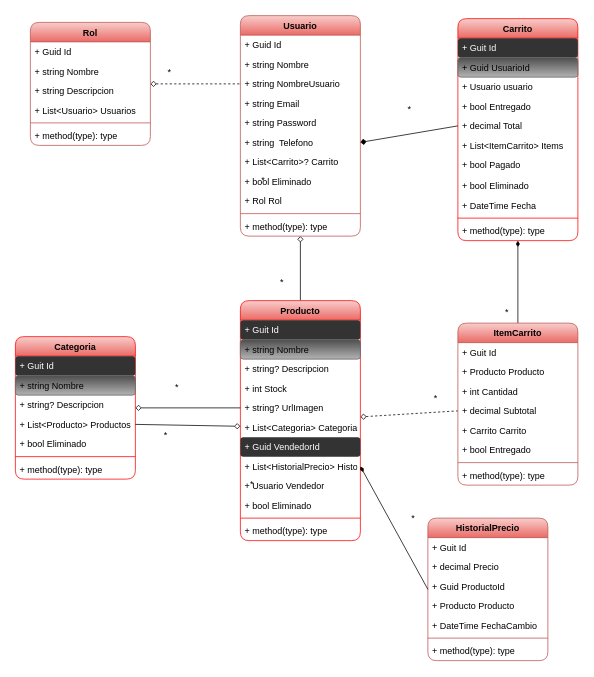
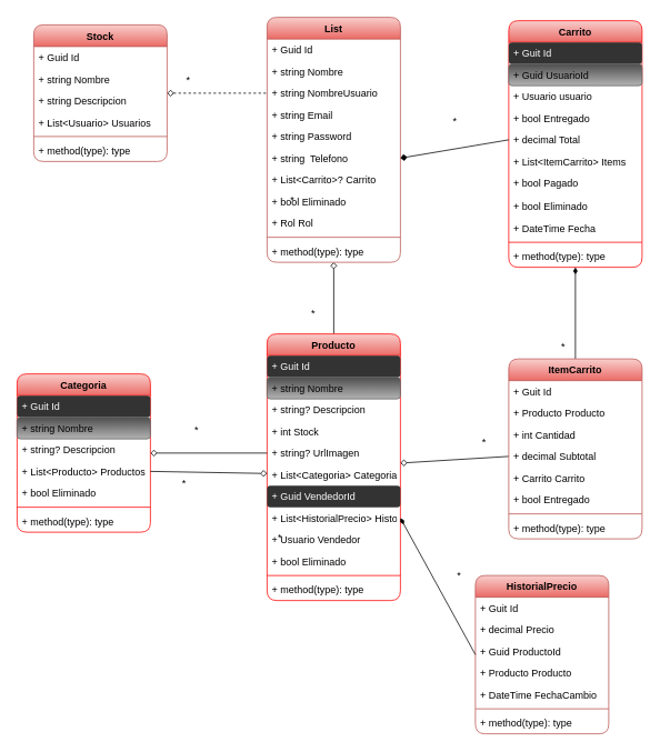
- <mxCell id="3" value="Usuario" style="swimlane;fontStyle=1;align=center;verticalAlign=middle;childLayout=stackLayout;horizontal=1;startSize=26;horizontalStack=0;resizeParent=1;resizeParentMax=0;resizeLast=0;collapsible=1;marginBottom=0;fillColor=#f8cecc;gradientColor=#ea6b66;strokeColor=#b85450;fontColor=#000000;rounded=1;" parent="1" vertex="1"><mxGeometry x="320" y="20" width="160" height="294" as="geometry"><mxRectangle x="180" y="40" width="100" height="30" as="alternateBounds" /></mxGeometry></mxCell>
+ <mxCell id="3" value="List" style="swimlane;fontStyle=1;align=center;verticalAlign=middle;childLayout=stackLayout;horizontal=1;startSize=26;horizontalStack=0;resizeParent=1;resizeParentMax=0;resizeLast=0;collapsible=1;marginBottom=0;fillColor=#f8cecc;gradientColor=#ea6b66;strokeColor=#b85450;fontColor=#000000;rounded=1;" parent="1" vertex="1"><mxGeometry x="320" y="20" width="160" height="294" as="geometry"><mxRectangle x="180" y="40" width="100" height="30" as="alternateBounds" /></mxGeometry></mxCell>
- <mxCell id="16" value="Rol" style="swimlane;fontStyle=1;align=center;verticalAlign=top;childLayout=stackLayout;horizontal=1;startSize=26;horizontalStack=0;resizeParent=1;resizeParentMax=0;resizeLast=0;collapsible=1;marginBottom=0;fillColor=#f8cecc;gradientColor=#ea6b66;strokeColor=#b85450;gradientDirection=south;fontColor=#000000;labelBackgroundColor=none;labelBorderColor=none;rounded=1;" parent="1" vertex="1"><mxGeometry x="40" y="29" width="160" height="164" as="geometry"><mxRectangle x="380" y="40" width="100" height="30" as="alternateBounds" /></mxGeometry></mxCell>
+ <mxCell id="16" value="Stock" style="swimlane;fontStyle=1;align=center;verticalAlign=top;childLayout=stackLayout;horizontal=1;startSize=26;horizontalStack=0;resizeParent=1;resizeParentMax=0;resizeLast=0;collapsible=1;marginBottom=0;fillColor=#f8cecc;gradientColor=#ea6b66;strokeColor=#b85450;gradientDirection=south;fontColor=#000000;labelBackgroundColor=none;labelBorderColor=none;rounded=1;" parent="1" vertex="1"><mxGeometry x="40" y="29" width="160" height="164" as="geometry"><mxRectangle x="380" y="40" width="100" height="30" as="alternateBounds" /></mxGeometry></mxCell>
- <mxCell id="31" style="edgeStyle=none;html=1;entryX=0;entryY=0.5;entryDx=0;entryDy=0;startArrow=diamond;startFill=0;endArrow=none;endFill=0;dashed=1;" edge="1" parent="1" source="32" target="76"><mxGeometry relative="1" as="geometry" /></mxCell>
+ <mxCell id="31" style="edgeStyle=none;html=1;entryX=0;entryY=0.5;entryDx=0;entryDy=0;startArrow=diamond;startFill=0;endArrow=none;endFill=0;" edge="1" parent="1" source="32" target="76"><mxGeometry relative="1" as="geometry" /></mxCell>
